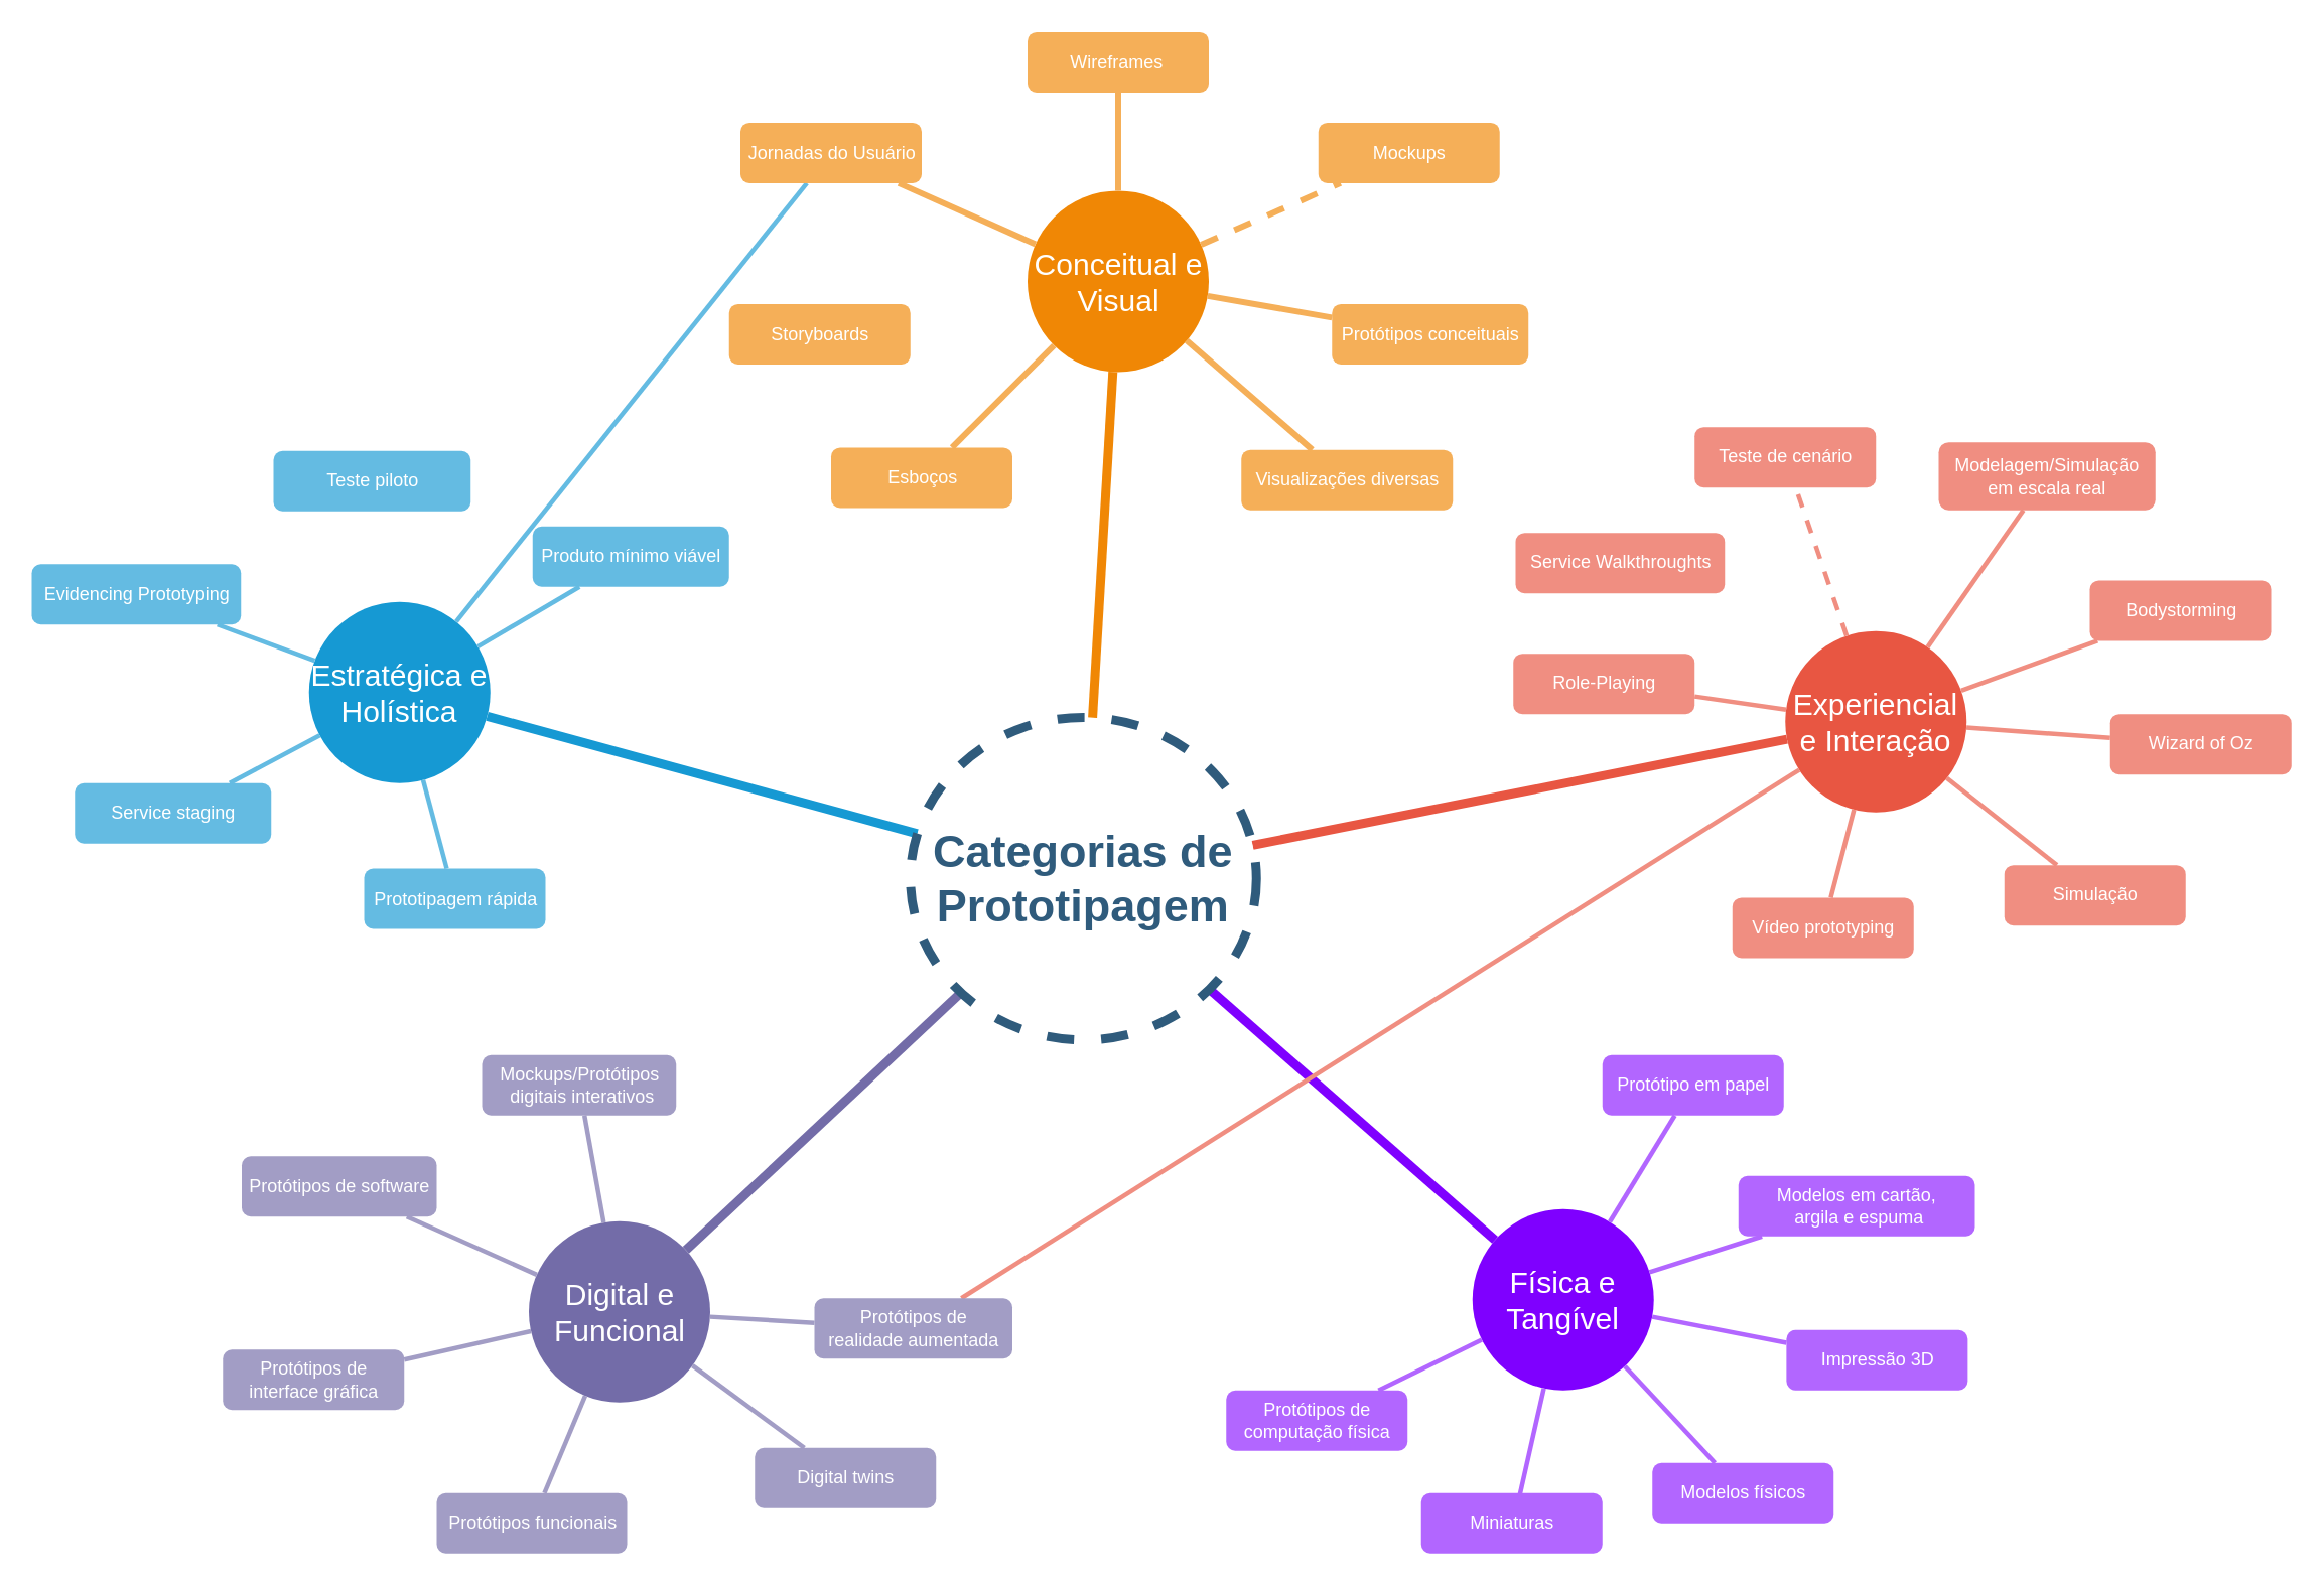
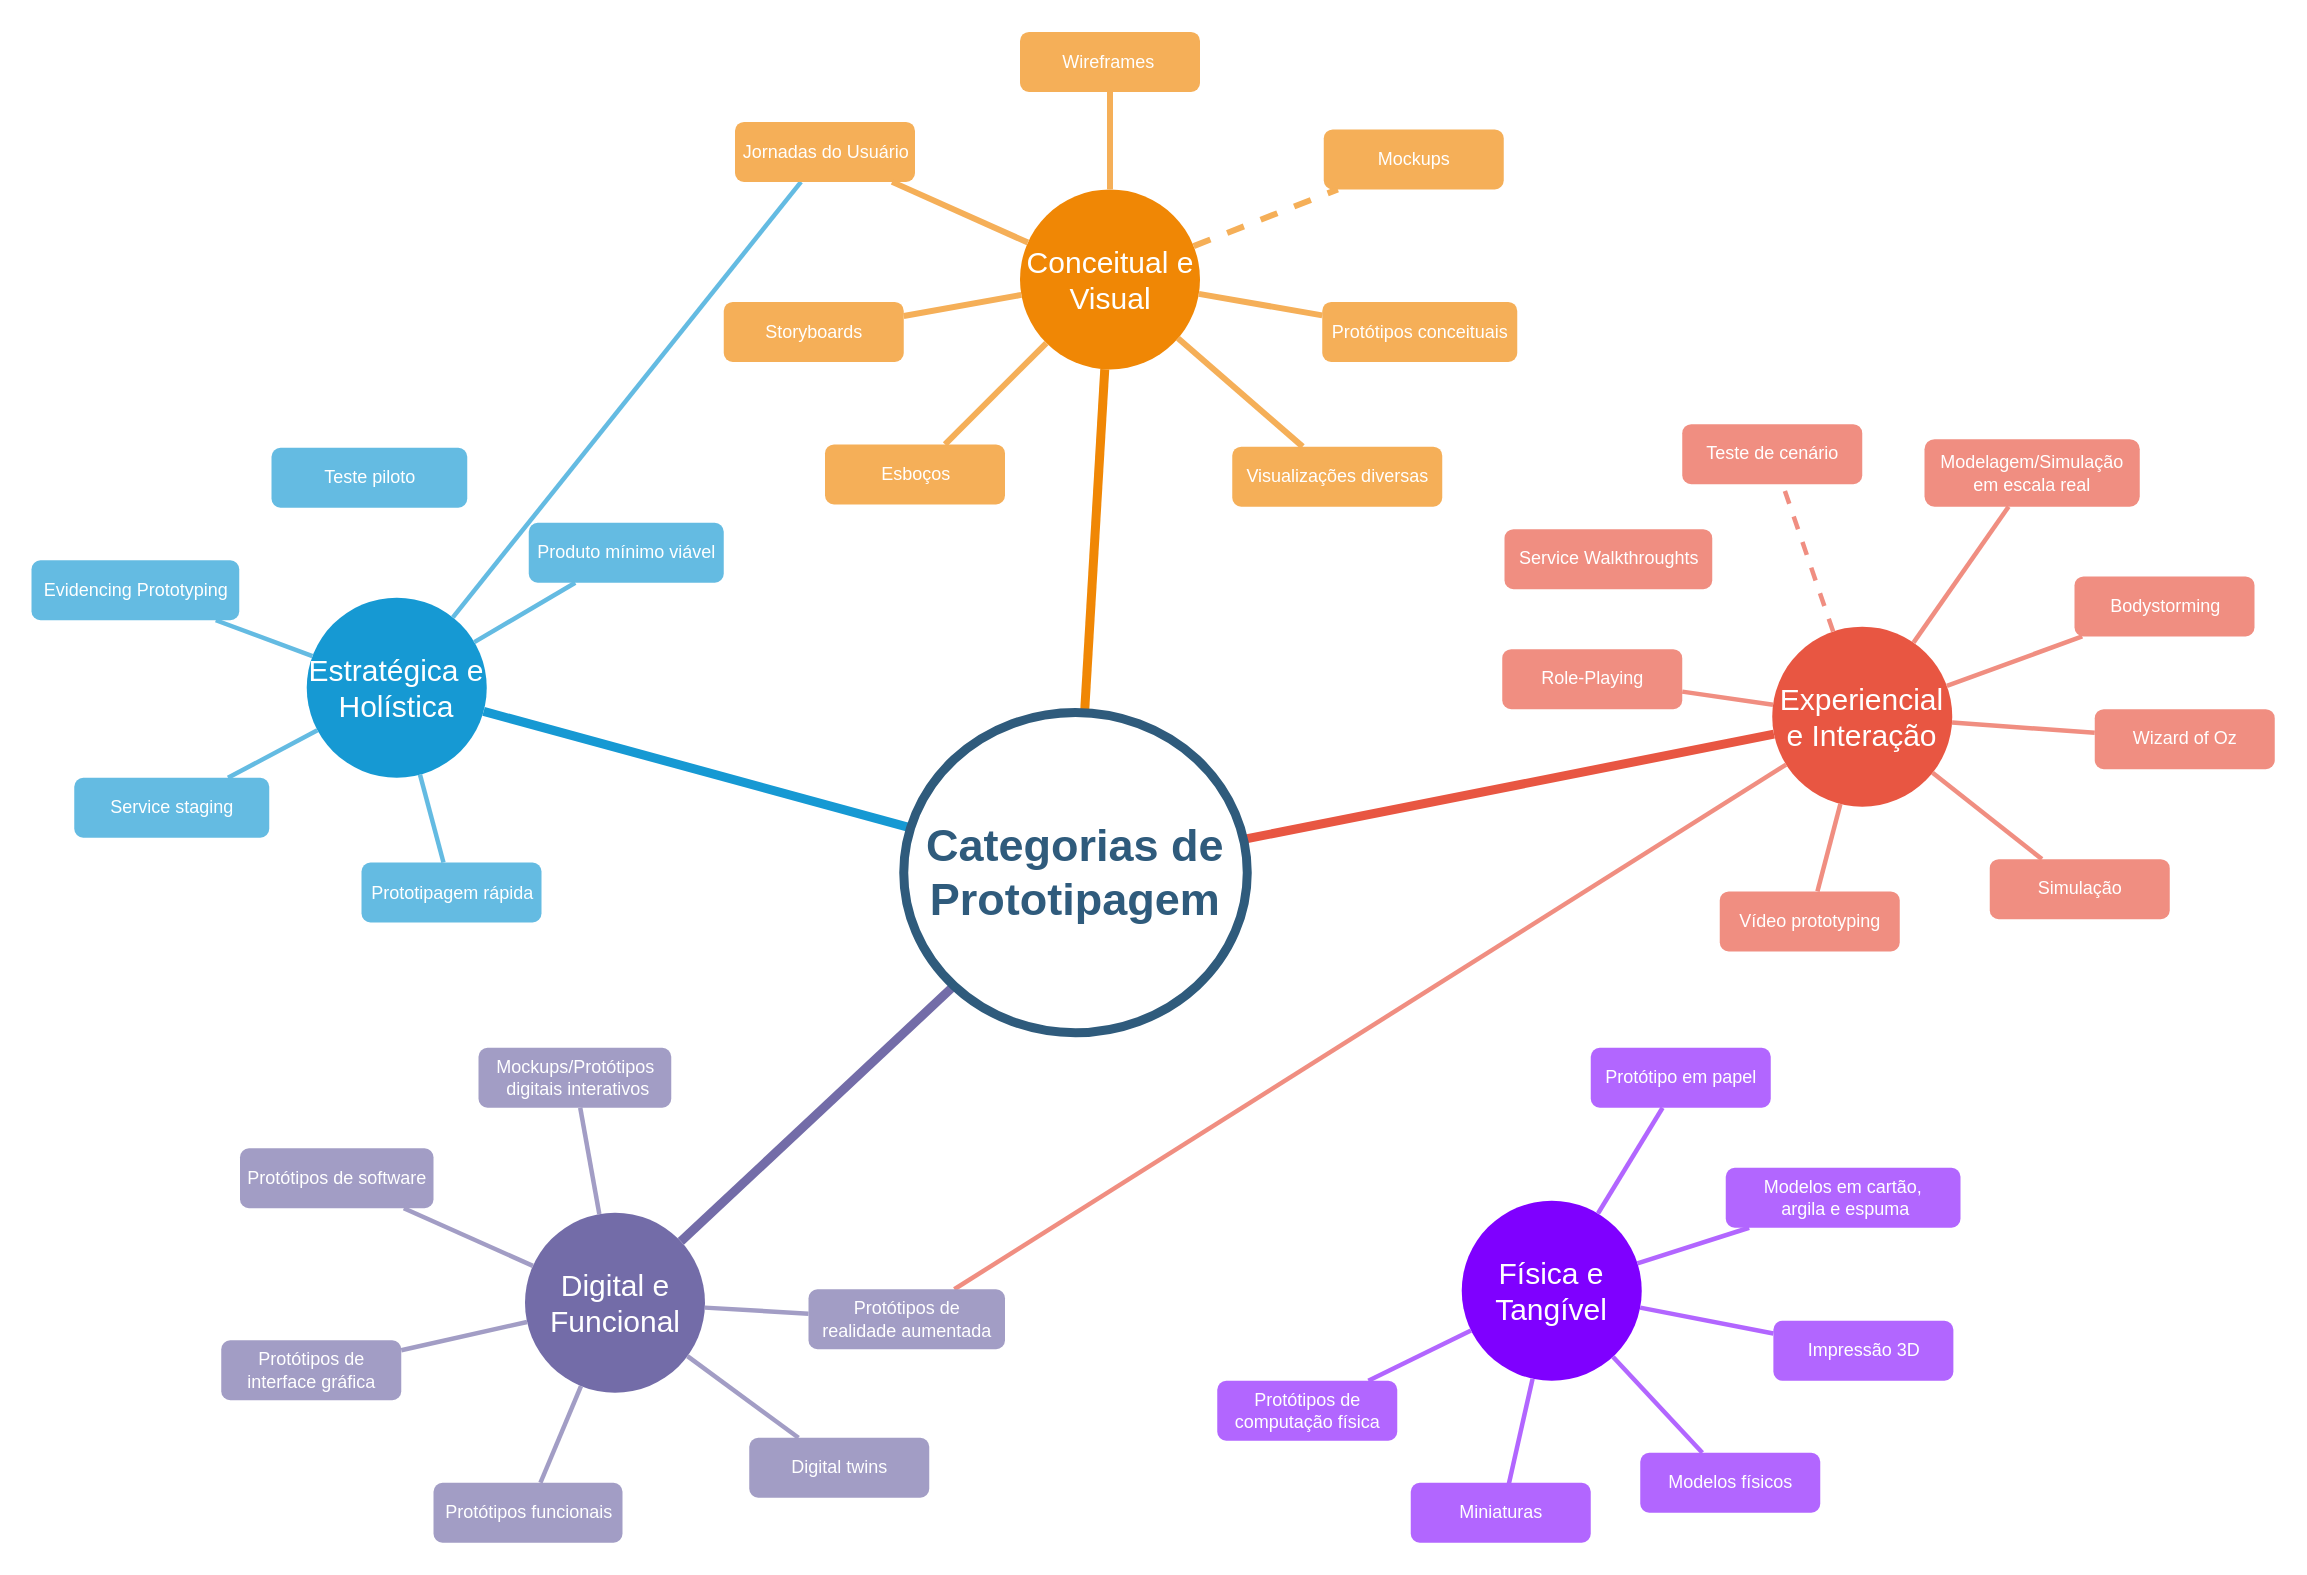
- <mxCell id="23" value="Mockups" style="rounded=1;fillColor=#f5af58;strokeColor=none;strokeWidth=4;shadow=0;html=1;fontColor=#FFFFFF;" parent="1" vertex="1"><mxGeometry x="872" y="80.75" width="120" height="40" as="geometry" /></mxCell>
+ <mxCell id="23" value="Mockups" style="rounded=1;fillColor=#f5af58;strokeColor=none;strokeWidth=4;shadow=0;html=1;fontColor=#FFFFFF;" parent="1" vertex="1"><mxGeometry x="882" y="85.75" width="120" height="40" as="geometry" /></mxCell>
+ <mxCell id="27" value="" style="edgeStyle=none;endArrow=none;strokeWidth=4;strokeColor=#F5AF58;html=1;" parent="1" source="3" target="20" edge="1"><mxGeometry x="3.5" y="21.5" width="100" height="100" as="geometry"><mxPoint x="-420.5" y="5.75" as="sourcePoint" /><mxPoint x="-320.5" y="-94.25" as="targetPoint" /></mxGeometry></mxCell>
- <mxCell id="63" value="Categorias de Prototipagem" style="ellipse;whiteSpace=wrap;html=1;shadow=0;fontFamily=Helvetica;fontSize=30;fontColor=#2F5B7C;align=center;strokeColor=#2F5B7C;strokeWidth=6;fillColor=#FFFFFF;fontStyle=1;gradientColor=none;dashed=1;" parent="1" vertex="1"><mxGeometry x="602" y="474.5" width="229" height="213.5" as="geometry" /></mxCell>
+ <mxCell id="63" value="Categorias de Prototipagem" style="ellipse;whiteSpace=wrap;html=1;shadow=0;fontFamily=Helvetica;fontSize=30;fontColor=#2F5B7C;align=center;strokeColor=#2F5B7C;strokeWidth=6;fillColor=#FFFFFF;fontStyle=1;gradientColor=none;" parent="1" vertex="1"><mxGeometry x="602" y="474.5" width="229" height="213.5" as="geometry" /></mxCell>
- <mxCell id="11" value="" style="edgeStyle=none;endArrow=none;strokeWidth=6;strokeColor=#7F00FF;html=1;" parent="1" source="63" target="5" edge="1"><mxGeometry x="181" y="226.5" width="100" height="100" as="geometry"><mxPoint x="-178" y="124.5" as="sourcePoint" /><mxPoint x="-78" y="24.5" as="targetPoint" /></mxGeometry></mxCell>
